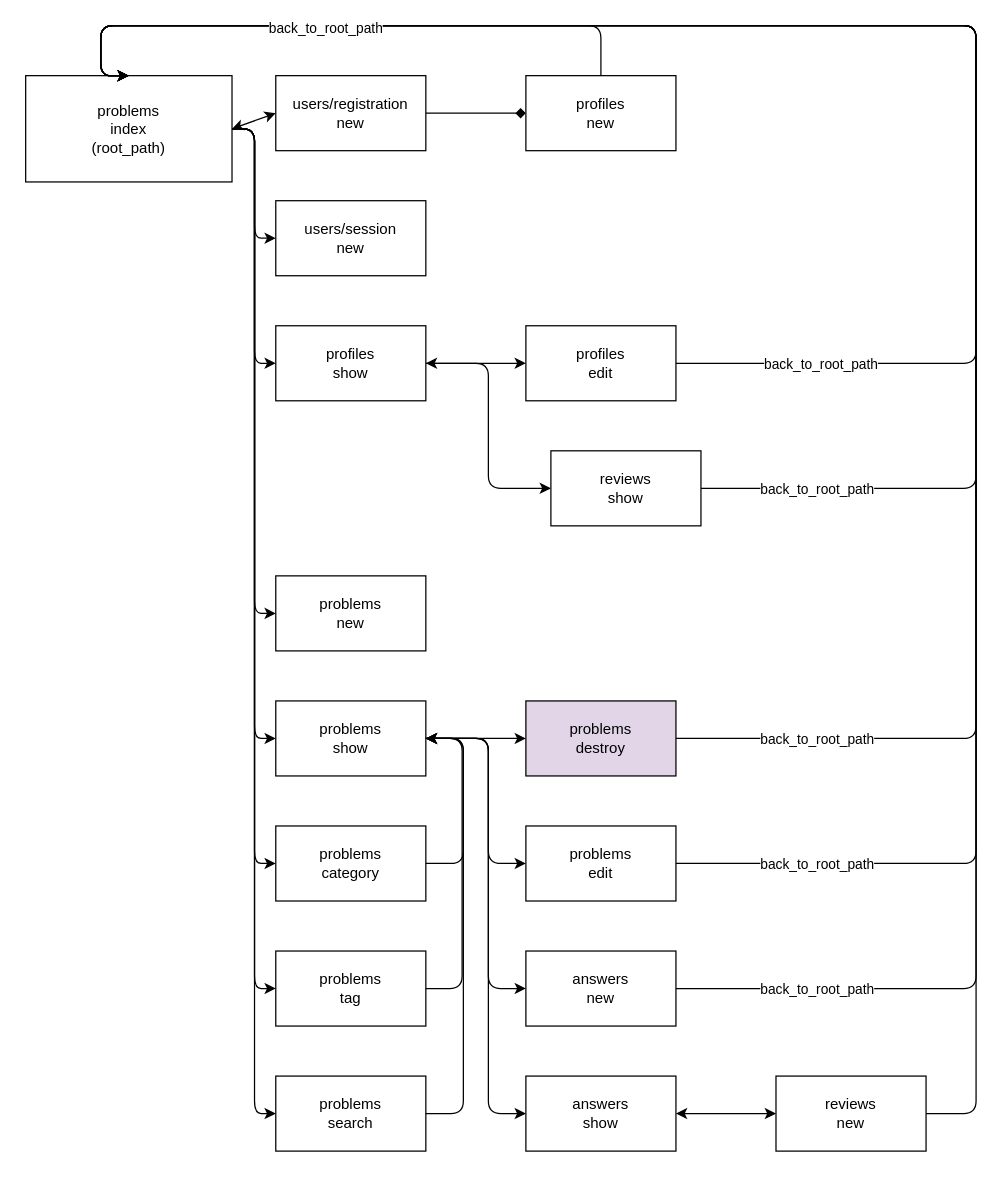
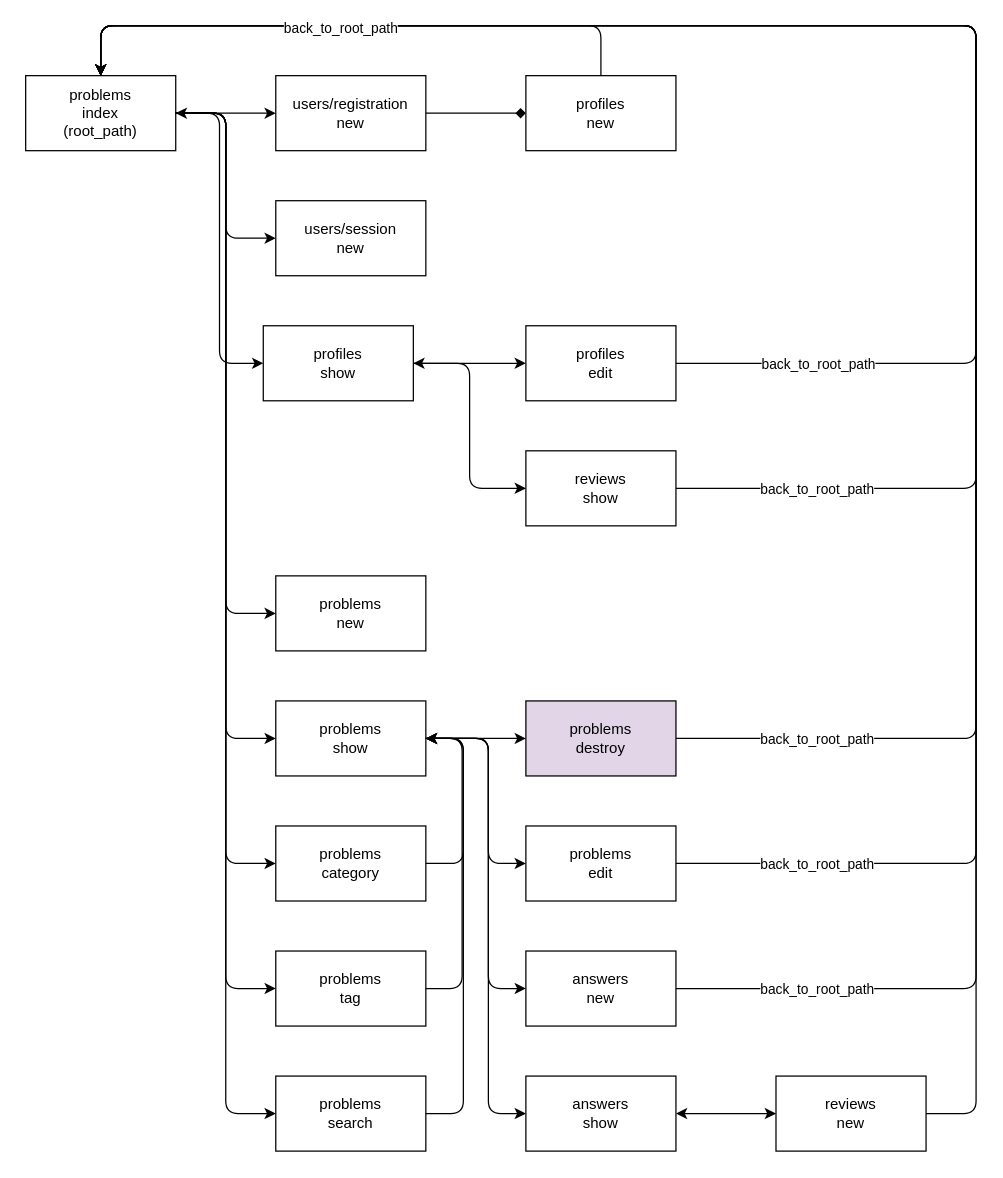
- <mxCell id="4" value="problems&lt;br&gt;index&lt;br&gt;(root_path)" style="rounded=0;whiteSpace=wrap;html=1;" vertex="1" parent="1"><mxGeometry x="20" y="60" width="165" height="85" as="geometry" /></mxCell>
+ <mxCell id="4" value="problems&lt;br&gt;index&lt;br&gt;(root_path)" style="rounded=0;whiteSpace=wrap;html=1;" vertex="1" parent="1"><mxGeometry x="20" y="60" width="120" height="60" as="geometry" /></mxCell>
- <mxCell id="8" value="profiles&lt;br&gt;show" style="rounded=0;whiteSpace=wrap;html=1;" vertex="1" parent="1"><mxGeometry x="220" y="260" width="120" height="60" as="geometry" /></mxCell>
+ <mxCell id="8" value="profiles&lt;br&gt;show" style="rounded=0;whiteSpace=wrap;html=1;" vertex="1" parent="1"><mxGeometry x="210" y="260" width="120" height="60" as="geometry" /></mxCell>
- <mxCell id="19" value="reviews&lt;br&gt;show" style="rounded=0;whiteSpace=wrap;html=1;" vertex="1" parent="1"><mxGeometry x="440" y="360" width="120" height="60" as="geometry" /></mxCell>
+ <mxCell id="19" value="reviews&lt;br&gt;show" style="rounded=0;whiteSpace=wrap;html=1;" vertex="1" parent="1"><mxGeometry x="420" y="360" width="120" height="60" as="geometry" /></mxCell>
